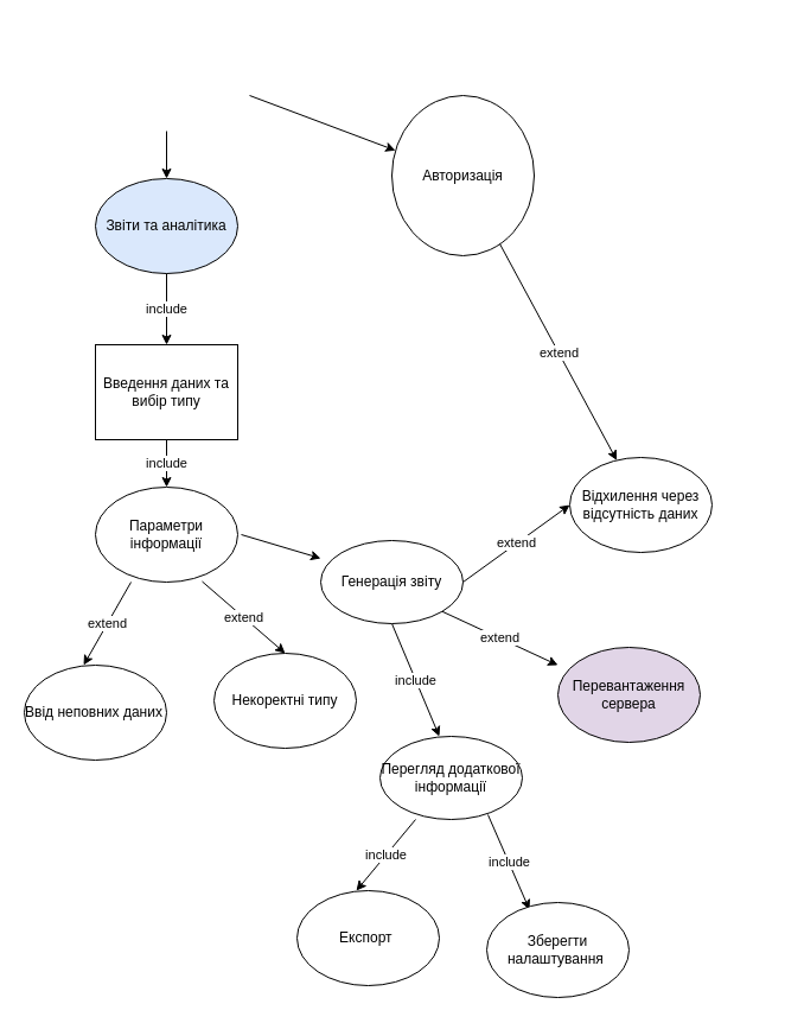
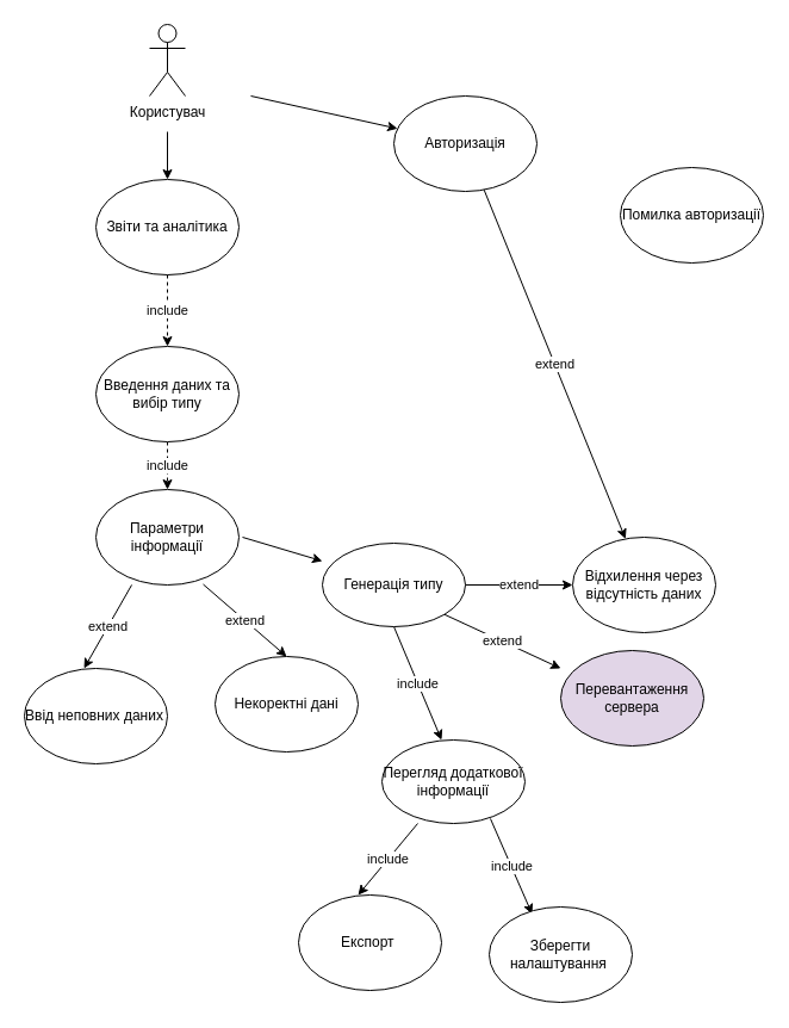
+ <mxCell id="2" value="Користувач" style="shape=umlActor;verticalLabelPosition=bottom;verticalAlign=top;html=1;outlineConnect=0;" vertex="1" parent="1"><mxGeometry x="125" y="20" width="30" height="60" as="geometry" /></mxCell>
- <mxCell id="9" value="Авторизація" style="ellipse;whiteSpace=wrap;html=1;" vertex="1" parent="1"><mxGeometry x="330" y="80" width="120" height="135" as="geometry" /></mxCell>
+ <mxCell id="9" value="Авторизація" style="ellipse;whiteSpace=wrap;html=1;" vertex="1" parent="1"><mxGeometry x="330" y="80" width="120" height="80" as="geometry" /></mxCell>
+ <mxCell id="12" value="Помилка авторизації" style="ellipse;whiteSpace=wrap;html=1;" vertex="1" parent="1"><mxGeometry x="520" y="140" width="120" height="80" as="geometry" /></mxCell>
- <mxCell id="3" value="Звіти та аналітика" style="ellipse;whiteSpace=wrap;html=1;fillColor=#dae8fc;" vertex="1" parent="1"><mxGeometry x="80" y="150" width="120" height="80" as="geometry" /></mxCell>
+ <mxCell id="3" value="Звіти та аналітика" style="ellipse;whiteSpace=wrap;html=1;" vertex="1" parent="1"><mxGeometry x="80" y="150" width="120" height="80" as="geometry" /></mxCell>
- <mxCell id="7" value="include" style="endArrow=classic;html=1;rounded=0;entryX=0.5;entryY=0;entryDx=0;entryDy=0;" edge="1" parent="1" source="3" target="6"><mxGeometry width="50" height="50" relative="1" as="geometry"><mxPoint x="225" y="280" as="sourcePoint" /><mxPoint x="285" y="260" as="targetPoint" /></mxGeometry></mxCell>
+ <mxCell id="7" value="include" style="endArrow=classic;html=1;rounded=0;entryX=0.5;entryY=0;entryDx=0;entryDy=0;dashed=1;" edge="1" parent="1" source="3" target="6"><mxGeometry width="50" height="50" relative="1" as="geometry"><mxPoint x="225" y="280" as="sourcePoint" /><mxPoint x="285" y="260" as="targetPoint" /></mxGeometry></mxCell>
- <mxCell id="6" value="&lt;div&gt;Введення даних та вибір типу&lt;/div&gt;" style="whiteSpace=wrap;html=1;rounded=0;" vertex="1" parent="1"><mxGeometry x="80" y="290" width="120" height="80" as="geometry" /></mxCell>
+ <mxCell id="6" value="&lt;div&gt;Введення даних та вибір типу&lt;/div&gt;" style="ellipse;whiteSpace=wrap;html=1;" vertex="1" parent="1"><mxGeometry x="80" y="290" width="120" height="80" as="geometry" /></mxCell>
- <mxCell id="5" value="include" style="edgeStyle=orthogonalEdgeStyle;rounded=0;orthogonalLoop=1;jettySize=auto;html=1;exitX=0.5;exitY=1;exitDx=0;exitDy=0;entryX=0.5;entryY=0;entryDx=0;entryDy=0;" edge="1" parent="1" source="6" target="8"><mxGeometry relative="1" as="geometry" /></mxCell>
+ <mxCell id="5" value="include" style="edgeStyle=orthogonalEdgeStyle;rounded=0;orthogonalLoop=1;jettySize=auto;html=1;exitX=0.5;exitY=1;exitDx=0;exitDy=0;entryX=0.5;entryY=0;entryDx=0;entryDy=0;dashed=1;" edge="1" parent="1" source="6" target="8"><mxGeometry relative="1" as="geometry" /></mxCell>
- <mxCell id="17" value="Відхилення через відсутність даних" style="ellipse;whiteSpace=wrap;html=1;" vertex="1" parent="1"><mxGeometry x="480" y="385" width="120" height="80" as="geometry" /></mxCell>
+ <mxCell id="17" value="Відхилення через відсутність даних" style="ellipse;whiteSpace=wrap;html=1;" vertex="1" parent="1"><mxGeometry x="480" y="450" width="120" height="80" as="geometry" /></mxCell>
- <mxCell id="15" value="Генерація звіту" style="ellipse;whiteSpace=wrap;html=1;" vertex="1" parent="1"><mxGeometry x="270" y="455" width="120" height="70" as="geometry" /></mxCell>
+ <mxCell id="15" value="Генерація типу" style="ellipse;whiteSpace=wrap;html=1;" vertex="1" parent="1"><mxGeometry x="270" y="455" width="120" height="70" as="geometry" /></mxCell>
- <mxCell id="21" value="&lt;span style=&quot;white-space-collapse: preserve;&quot;&gt;Некоректні типу&lt;/span&gt;" style="ellipse;whiteSpace=wrap;html=1;" vertex="1" parent="1"><mxGeometry x="180" y="550" width="120" height="80" as="geometry" /></mxCell>
+ <mxCell id="21" value="&lt;span style=&quot;white-space-collapse: preserve;&quot;&gt;Некоректні дані&lt;/span&gt;" style="ellipse;whiteSpace=wrap;html=1;" vertex="1" parent="1"><mxGeometry x="180" y="550" width="120" height="80" as="geometry" /></mxCell>
